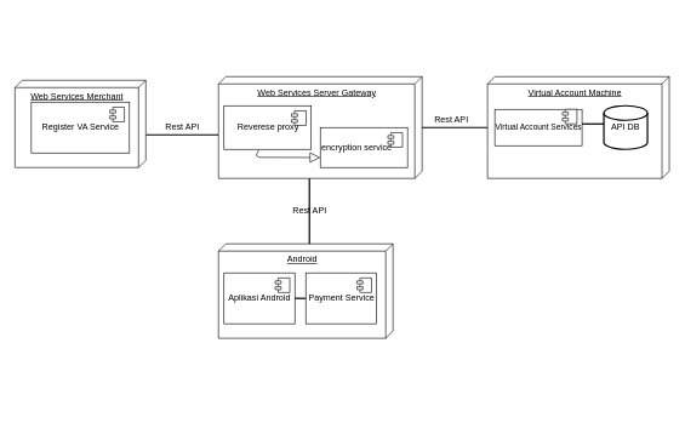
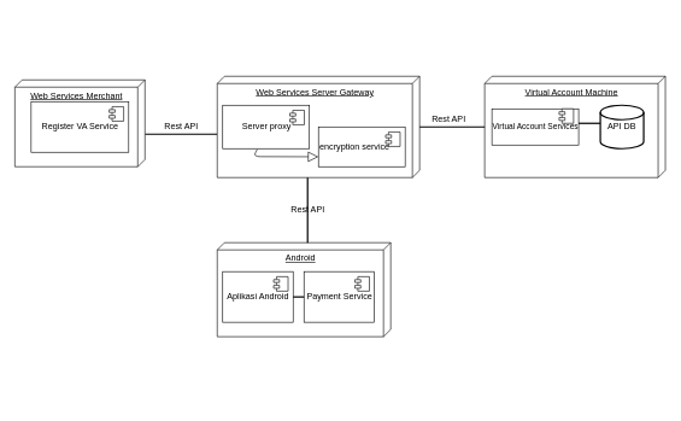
- <mxCell id="16" value="Reverese proxy" style="html=1;dropTarget=0;" vertex="1" parent="1"><mxGeometry x="307.5" y="145" width="120" height="60" as="geometry" /></mxCell>
+ <mxCell id="16" value="Server proxy" style="html=1;dropTarget=0;" vertex="1" parent="1"><mxGeometry x="307.5" y="145" width="120" height="60" as="geometry" /></mxCell>
